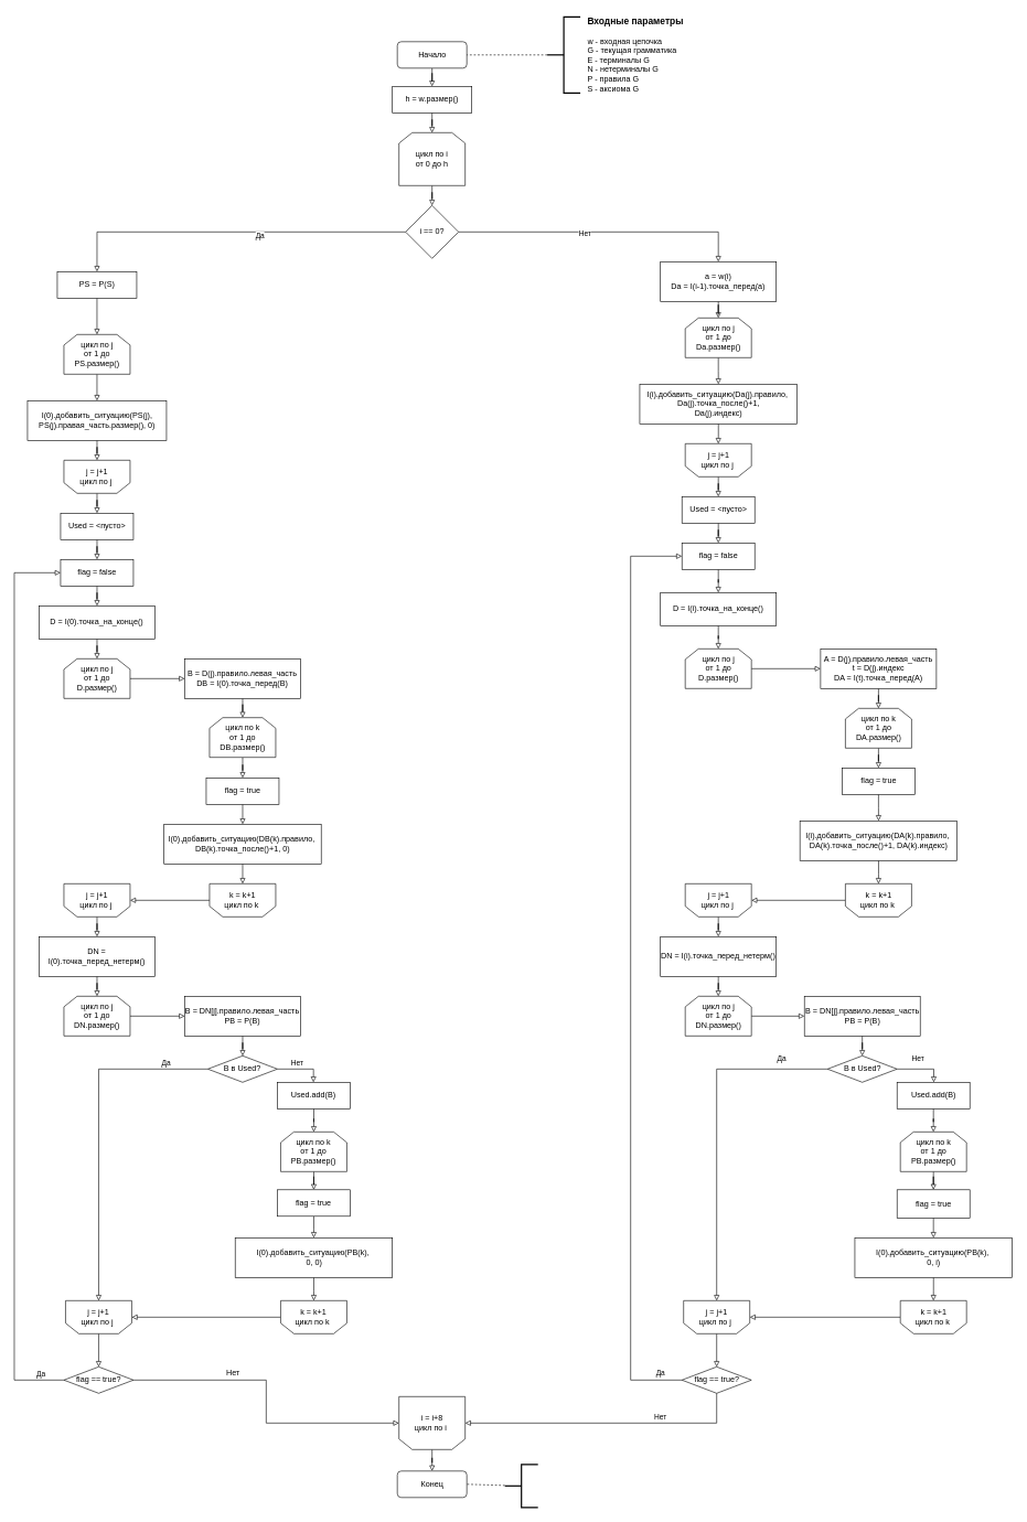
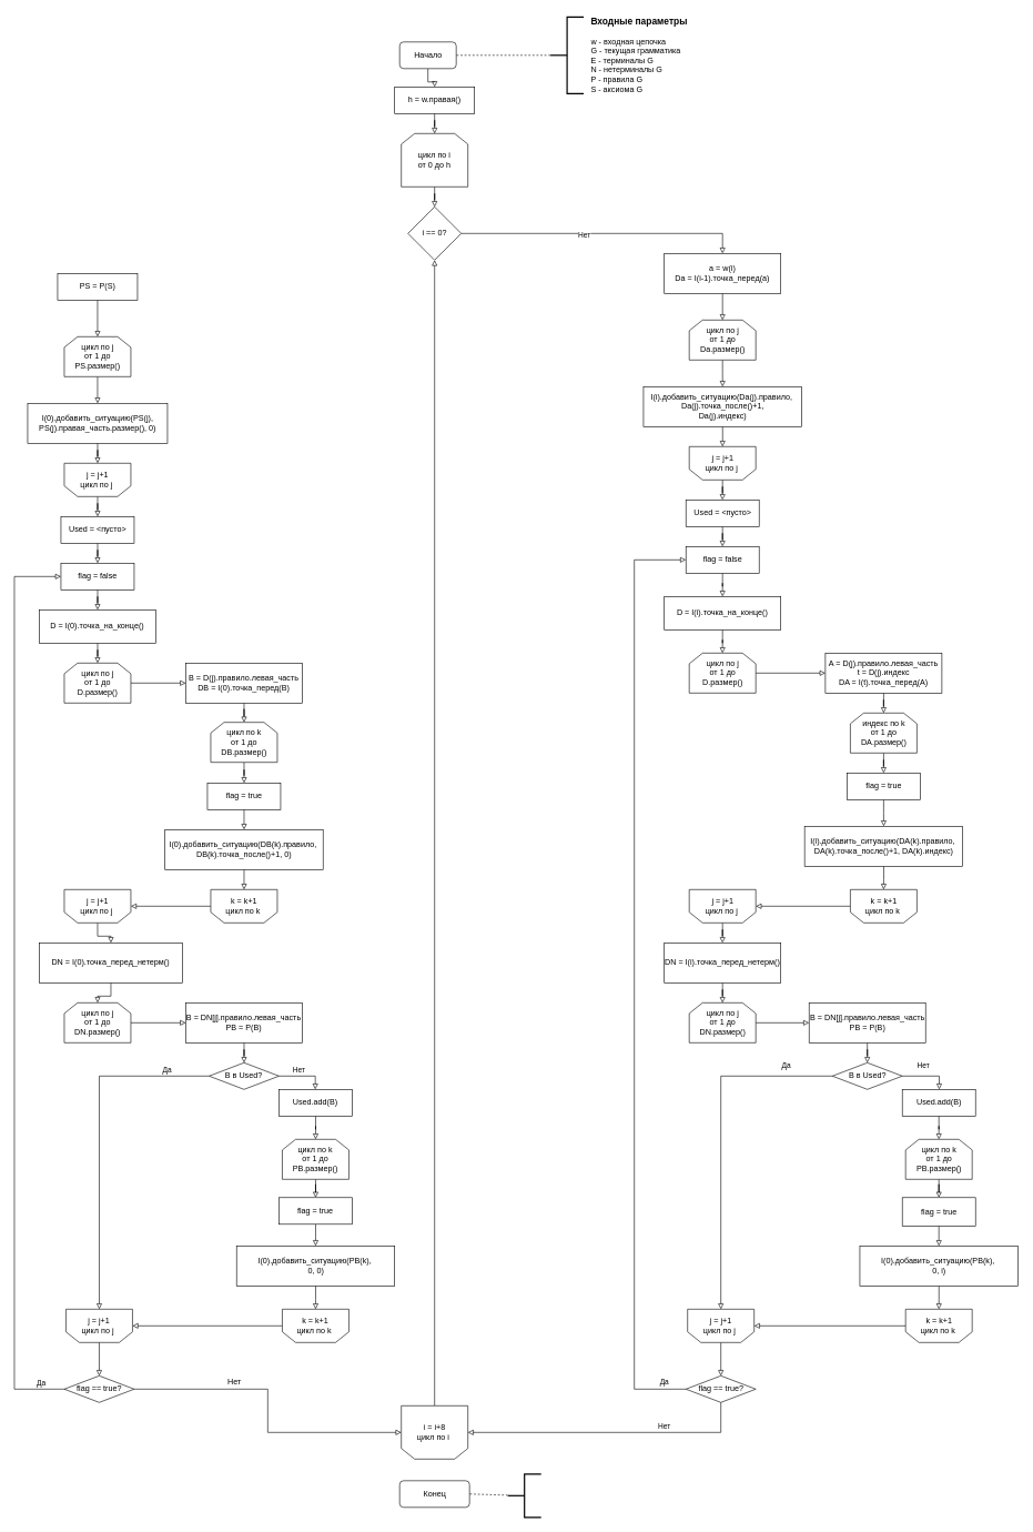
- <mxCell id="3" value="Начало" style="rounded=1;whiteSpace=wrap;html=1;fontSize=12;glass=0;strokeWidth=1;shadow=0;" vertex="1" parent="1"><mxGeometry x="599.5" y="62.5" width="105" height="40" as="geometry" /></mxCell>
+ <mxCell id="3" value="Начало" style="rounded=1;whiteSpace=wrap;html=1;fontSize=12;glass=0;strokeWidth=1;shadow=0;" vertex="1" parent="1"><mxGeometry x="599.5" y="62.5" width="85" height="40" as="geometry" /></mxCell>
- <mxCell id="12" value="h = w.размер()" style="rounded=0;whiteSpace=wrap;html=1;" vertex="1" parent="1"><mxGeometry x="592" y="130" width="120" height="40" as="geometry" /></mxCell>
+ <mxCell id="12" value="h = w.правая()" style="rounded=0;whiteSpace=wrap;html=1;" vertex="1" parent="1"><mxGeometry x="592" y="130" width="120" height="40" as="geometry" /></mxCell>
- <mxCell id="13" style="edgeStyle=orthogonalEdgeStyle;rounded=0;orthogonalLoop=1;jettySize=auto;html=1;entryX=0.5;entryY=0;entryDx=0;entryDy=0;endArrow=block;endFill=0;" edge="1" parent="1" source="17" target="19"><mxGeometry relative="1" as="geometry" /></mxCell>
- <mxCell id="14" value="Да" style="edgeLabel;html=1;align=center;verticalAlign=middle;resizable=0;points=[];" vertex="1" connectable="0" parent="13"><mxGeometry x="-0.159" y="5" relative="1" as="geometry"><mxPoint as="offset" /></mxGeometry></mxCell>
- <mxCell id="76" value="a = w(i)&lt;br&gt;Da = I(i-1).точка_перед(a)" style="rounded=0;whiteSpace=wrap;html=1;" vertex="1" parent="1"><mxGeometry x="997" y="395" width="175" height="60" as="geometry" /></mxCell>
+ <mxCell id="76" value="a = w(i)&lt;br&gt;Da = I(i-1).точка_перед(a)" style="rounded=0;whiteSpace=wrap;html=1;" vertex="1" parent="1"><mxGeometry x="997" y="380" width="175" height="60" as="geometry" /></mxCell>
- <mxCell id="94" value="цикл по k&lt;br&gt;от 1 до DА.размер()" style="shape=loopLimit;whiteSpace=wrap;html=1;" vertex="1" parent="1"><mxGeometry x="1276.5" y="1070" width="100" height="60" as="geometry" /></mxCell>
+ <mxCell id="94" value="индекс по k&lt;br&gt;от 1 до DА.размер()" style="shape=loopLimit;whiteSpace=wrap;html=1;" vertex="1" parent="1"><mxGeometry x="1276.5" y="1070" width="100" height="60" as="geometry" /></mxCell>
- <mxCell id="131" value="DN = I(0).точка_перед_нетерм()" style="rounded=0;whiteSpace=wrap;html=1;" vertex="1" parent="1"><mxGeometry x="58.25" y="1415" width="175" height="60" as="geometry" /></mxCell>
+ <mxCell id="131" value="DN = I(0).точка_перед_нетерм()" style="rounded=0;whiteSpace=wrap;html=1;" vertex="1" parent="1"><mxGeometry x="58.25" y="1415" width="215" height="60" as="geometry" /></mxCell>
- <mxCell id="9" style="edgeStyle=orthogonalEdgeStyle;rounded=0;orthogonalLoop=1;jettySize=auto;html=1;endArrow=block;endFill=0;" edge="1" parent="1" source="10" target="127"><mxGeometry relative="1" as="geometry" /></mxCell>
+ <mxCell id="9" style="edgeStyle=orthogonalEdgeStyle;rounded=0;orthogonalLoop=1;jettySize=auto;html=1;endArrow=block;endFill=0;" edge="1" parent="1" source="10" target="17"><mxGeometry relative="1" as="geometry" /></mxCell>
